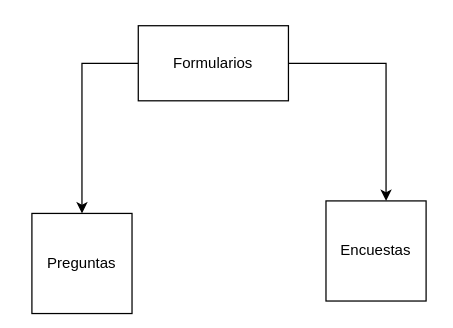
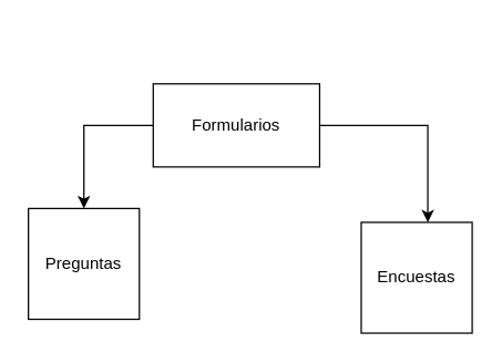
- <mxCell id="5" value="Formularios" style="rounded=0;whiteSpace=wrap;html=1;" vertex="1" parent="1"><mxGeometry x="110" y="20" width="120" height="60" as="geometry" /></mxCell>
+ <mxCell id="5" value="Formularios" style="rounded=0;whiteSpace=wrap;html=1;" vertex="1" parent="1"><mxGeometry x="110" y="60" width="120" height="60" as="geometry" /></mxCell>
- <mxCell id="2" value="Preguntas" style="whiteSpace=wrap;html=1;aspect=fixed;" vertex="1" parent="1"><mxGeometry x="25" y="170" width="80" height="80" as="geometry" /></mxCell>
+ <mxCell id="2" value="Preguntas" style="whiteSpace=wrap;html=1;aspect=fixed;" vertex="1" parent="1"><mxGeometry x="20" y="150" width="80" height="80" as="geometry" /></mxCell>
